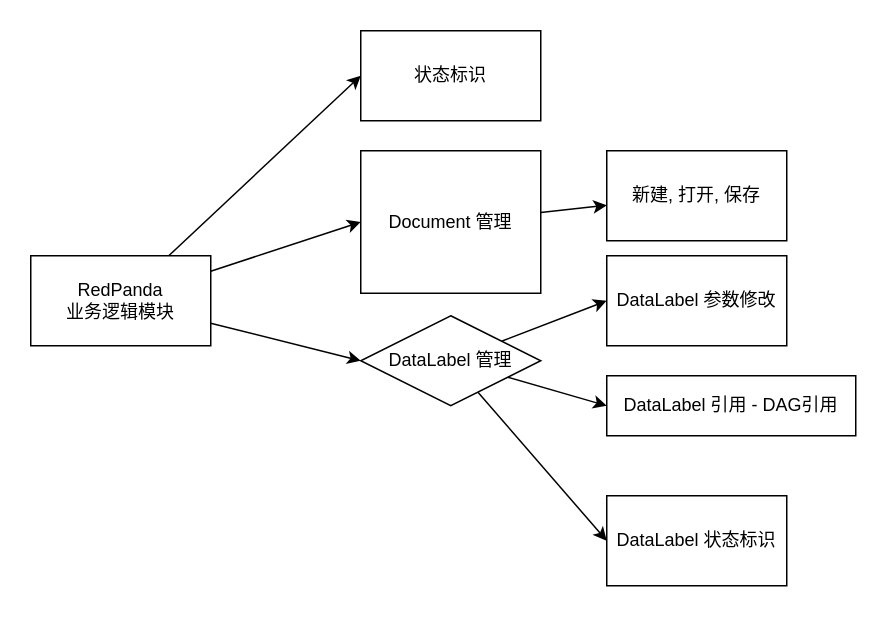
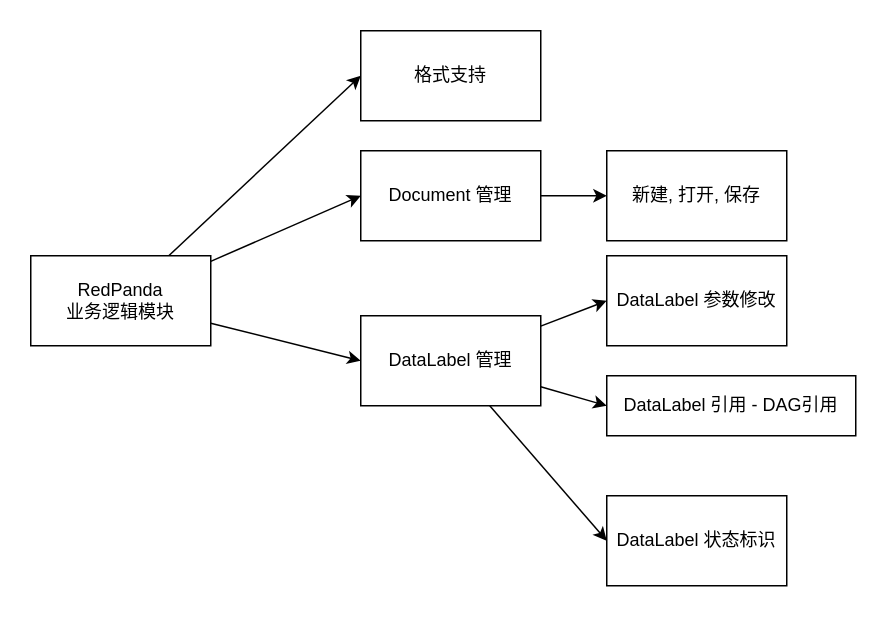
- <mxCell id="16" value="状态标识" style="rounded=0;whiteSpace=wrap;html=1;" vertex="1" parent="1"><mxGeometry x="240" y="20" width="120" height="60" as="geometry" /></mxCell>
+ <mxCell id="16" value="格式支持" style="rounded=0;whiteSpace=wrap;html=1;" vertex="1" parent="1"><mxGeometry x="240" y="20" width="120" height="60" as="geometry" /></mxCell>
- <mxCell id="7" value="Document 管理" style="rounded=0;whiteSpace=wrap;html=1;" vertex="1" parent="1"><mxGeometry x="240" y="100" width="120" height="95" as="geometry" /></mxCell>
+ <mxCell id="7" value="Document 管理" style="rounded=0;whiteSpace=wrap;html=1;" vertex="1" parent="1"><mxGeometry x="240" y="100" width="120" height="60" as="geometry" /></mxCell>
- <mxCell id="11" value="DataLabel 管理" style="rhombus;whiteSpace=wrap;html=1;" vertex="1" parent="1"><mxGeometry x="240" y="210" width="120" height="60" as="geometry" /></mxCell>
+ <mxCell id="11" value="DataLabel 管理" style="rounded=0;whiteSpace=wrap;html=1;" vertex="1" parent="1"><mxGeometry x="240" y="210" width="120" height="60" as="geometry" /></mxCell>
